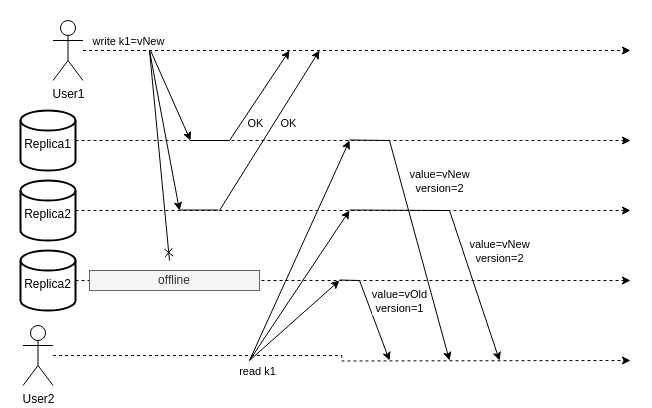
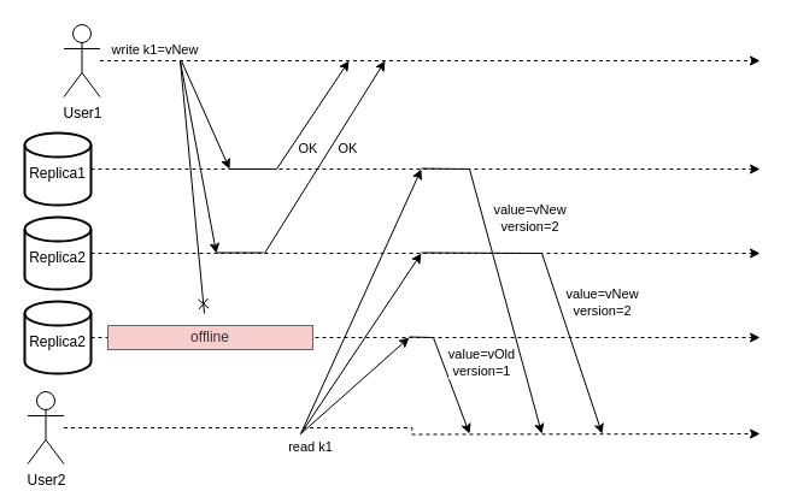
- <mxCell id="26" value="offline" style="rounded=0;whiteSpace=wrap;html=1;fillColor=#f5f5f5;fontColor=#333333;strokeColor=#666666;" vertex="1" parent="1"><mxGeometry x="89" y="270" width="170" height="20" as="geometry" /></mxCell>
+ <mxCell id="26" value="offline" style="rounded=0;whiteSpace=wrap;html=1;fillColor=#f8cecc;fontColor=#333333;strokeColor=#666666;" vertex="1" parent="1"><mxGeometry x="89" y="270" width="170" height="20" as="geometry" /></mxCell>
